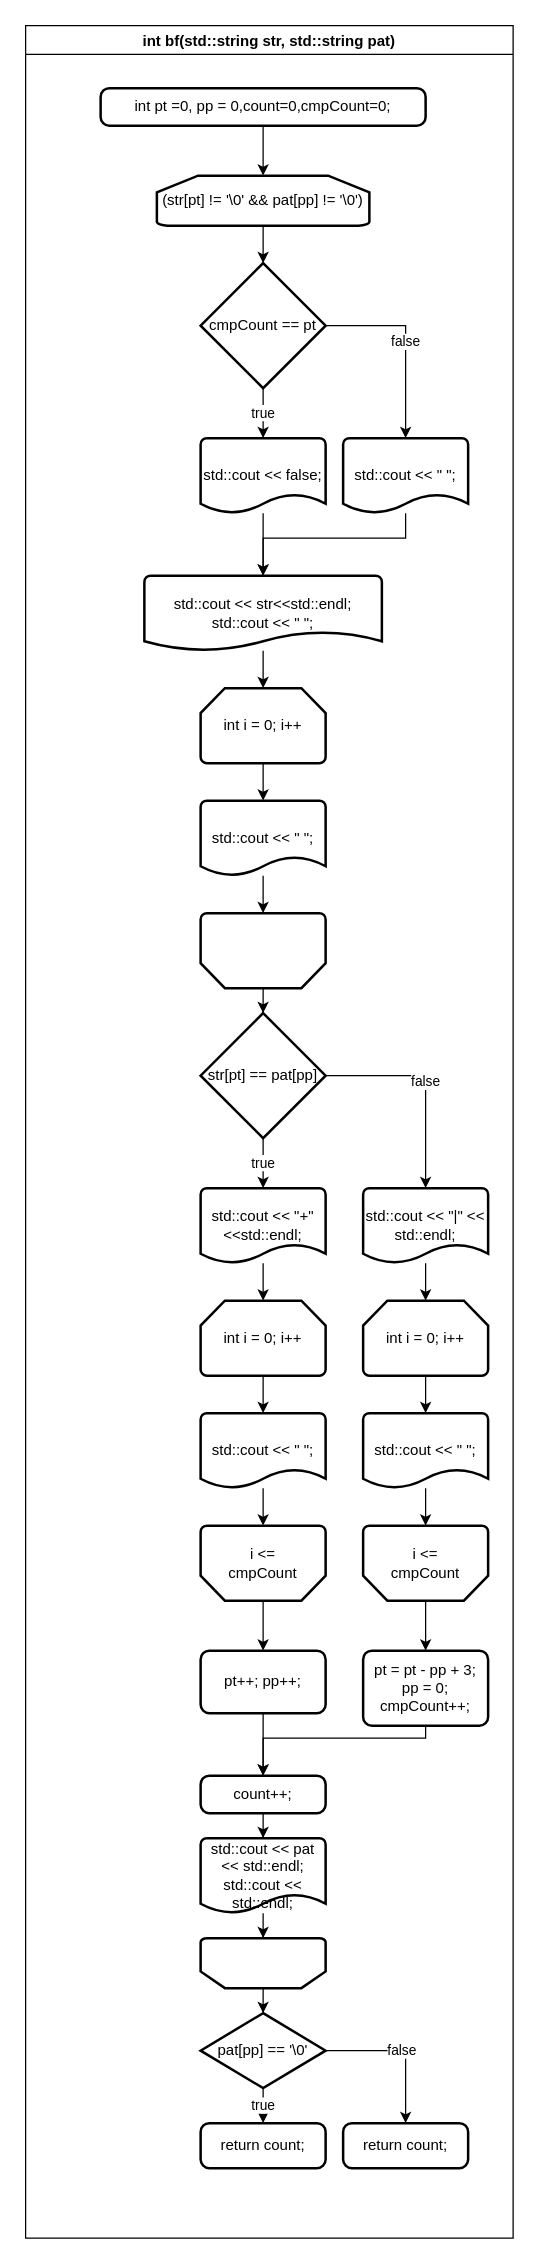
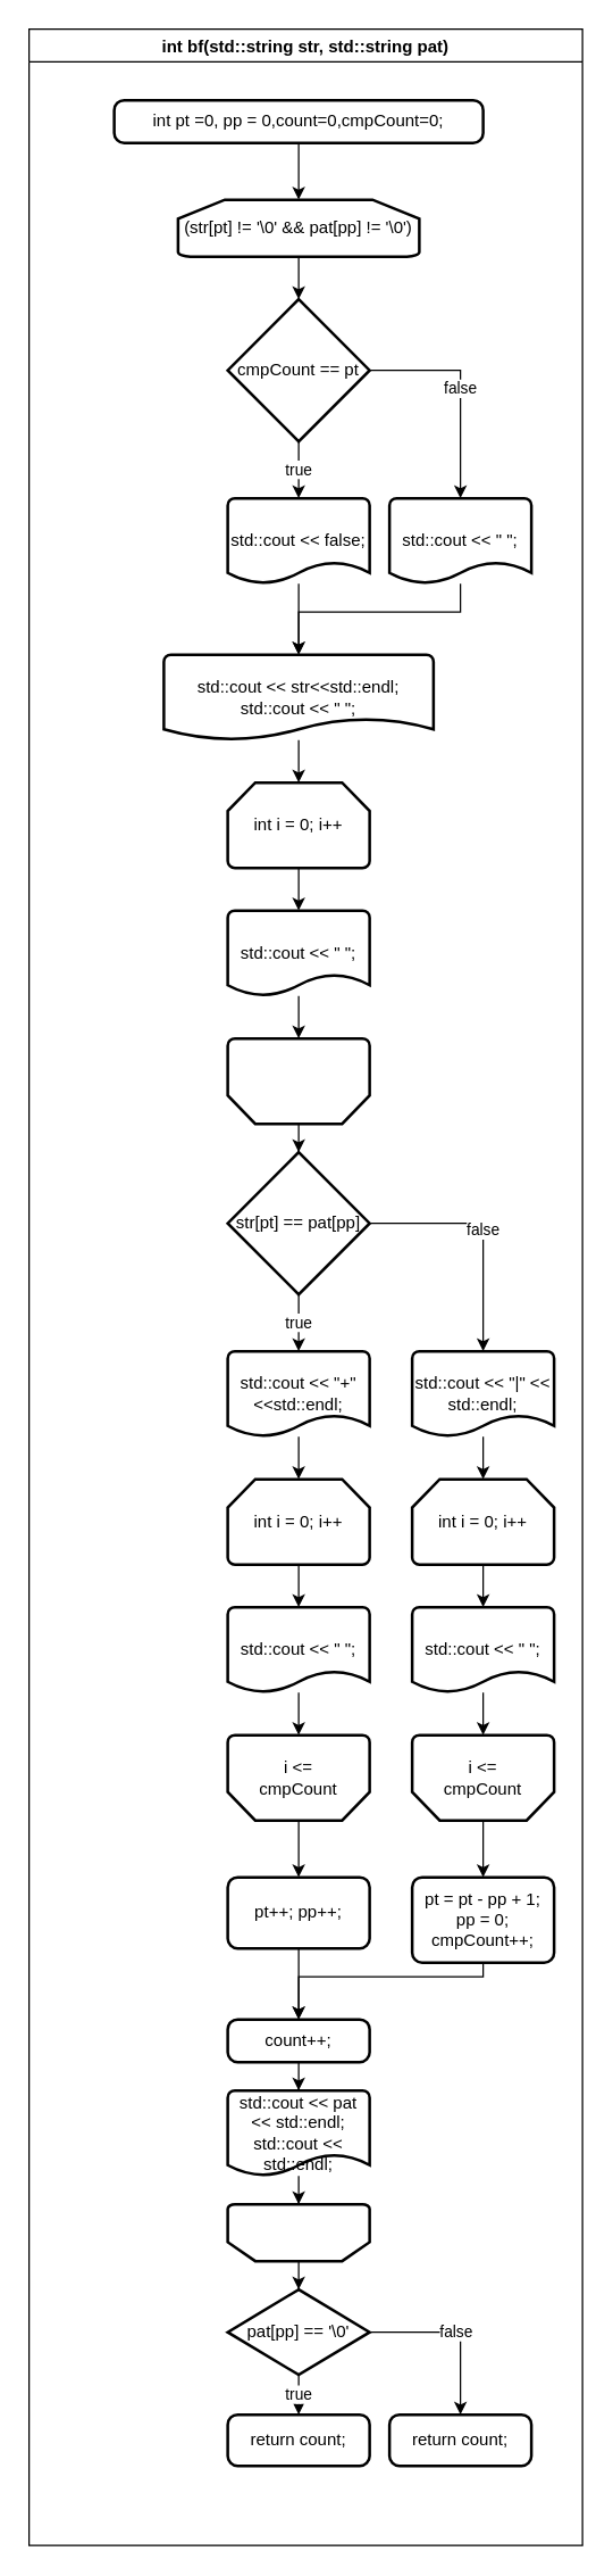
- <mxCell id="45" value="pt = pt - pp + 3;&#10;   pp = 0;&#10;   cmpCount++;" style="rounded=1;whiteSpace=wrap;html=1;absoluteArcSize=1;arcSize=14;strokeWidth=2;" vertex="1" parent="2"><mxGeometry x="270" y="1300" width="100" height="60" as="geometry" /></mxCell>
+ <mxCell id="45" value="pt = pt - pp + 1;&#10;   pp = 0;&#10;   cmpCount++;" style="rounded=1;whiteSpace=wrap;html=1;absoluteArcSize=1;arcSize=14;strokeWidth=2;" vertex="1" parent="2"><mxGeometry x="270" y="1300" width="100" height="60" as="geometry" /></mxCell>
